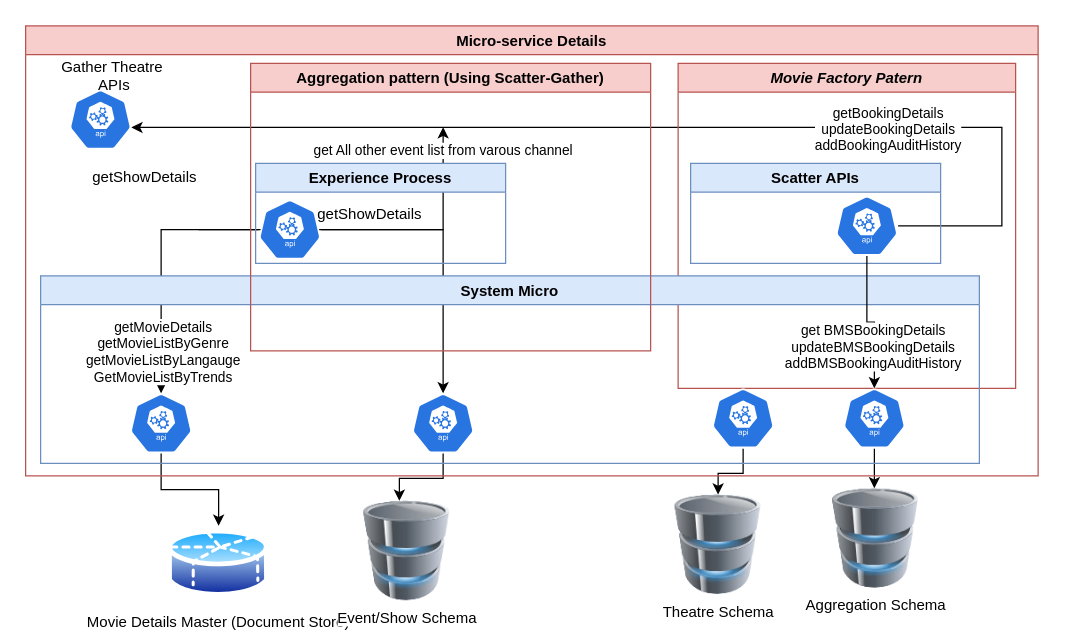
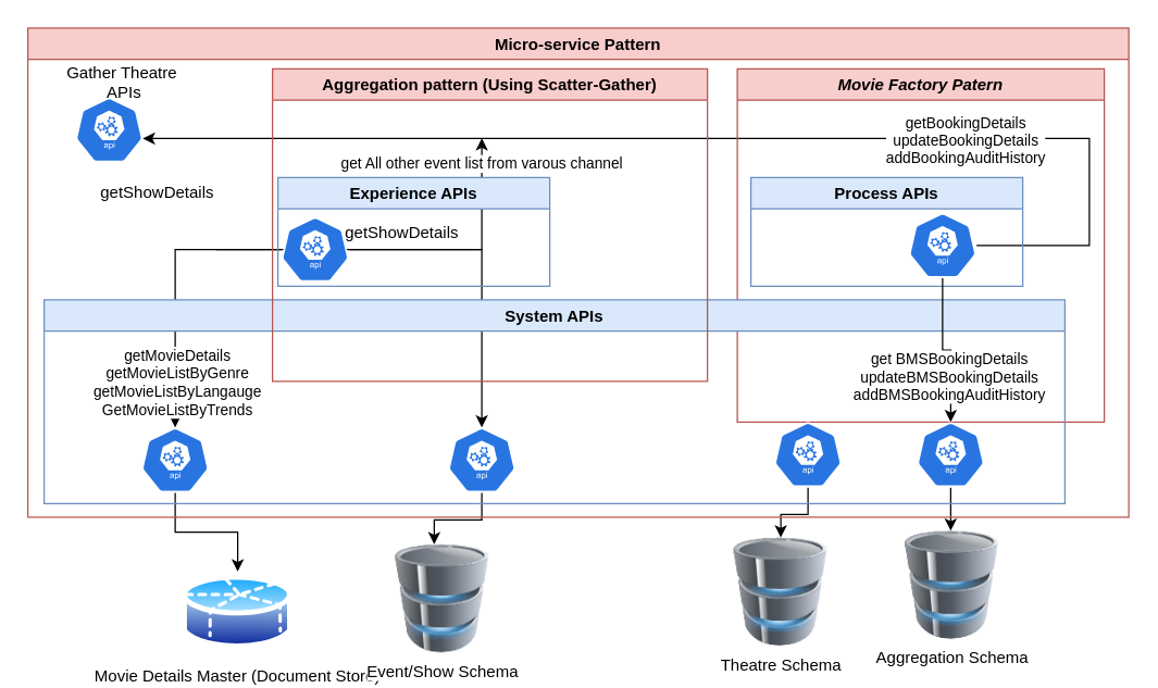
- <mxCell id="30" value="Micro-service Details" style="swimlane;fillColor=#f8cecc;strokeColor=#b85450;" vertex="1" parent="1"><mxGeometry x="20" y="20" width="810" height="360" as="geometry" /></mxCell>
+ <mxCell id="30" value="Micro-service Pattern" style="swimlane;fillColor=#f8cecc;strokeColor=#b85450;" vertex="1" parent="1"><mxGeometry x="20" y="20" width="810" height="360" as="geometry" /></mxCell>
- <mxCell id="29" value="Experience Process" style="swimlane;fillColor=#dae8fc;strokeColor=#6c8ebf;" vertex="1" parent="27"><mxGeometry x="4" y="80" width="200" height="80" as="geometry" /></mxCell>
+ <mxCell id="29" value="Experience APIs" style="swimlane;fillColor=#dae8fc;strokeColor=#6c8ebf;" vertex="1" parent="27"><mxGeometry x="4" y="80" width="200" height="80" as="geometry" /></mxCell>
- <mxCell id="25" value="Scatter APIs" style="swimlane;fillColor=#dae8fc;strokeColor=#6c8ebf;" vertex="1" parent="20"><mxGeometry x="10" y="80" width="200" height="80" as="geometry" /></mxCell>
+ <mxCell id="25" value="Process APIs" style="swimlane;fillColor=#dae8fc;strokeColor=#6c8ebf;" vertex="1" parent="20"><mxGeometry x="10" y="80" width="200" height="80" as="geometry" /></mxCell>
- <mxCell id="21" value="System Micro" style="swimlane;fillColor=#dae8fc;strokeColor=#6c8ebf;" vertex="1" parent="20"><mxGeometry x="-510" y="170" width="751" height="150" as="geometry" /></mxCell>
+ <mxCell id="21" value="System APIs" style="swimlane;fillColor=#dae8fc;strokeColor=#6c8ebf;" vertex="1" parent="20"><mxGeometry x="-510" y="170" width="751" height="150" as="geometry" /></mxCell>
